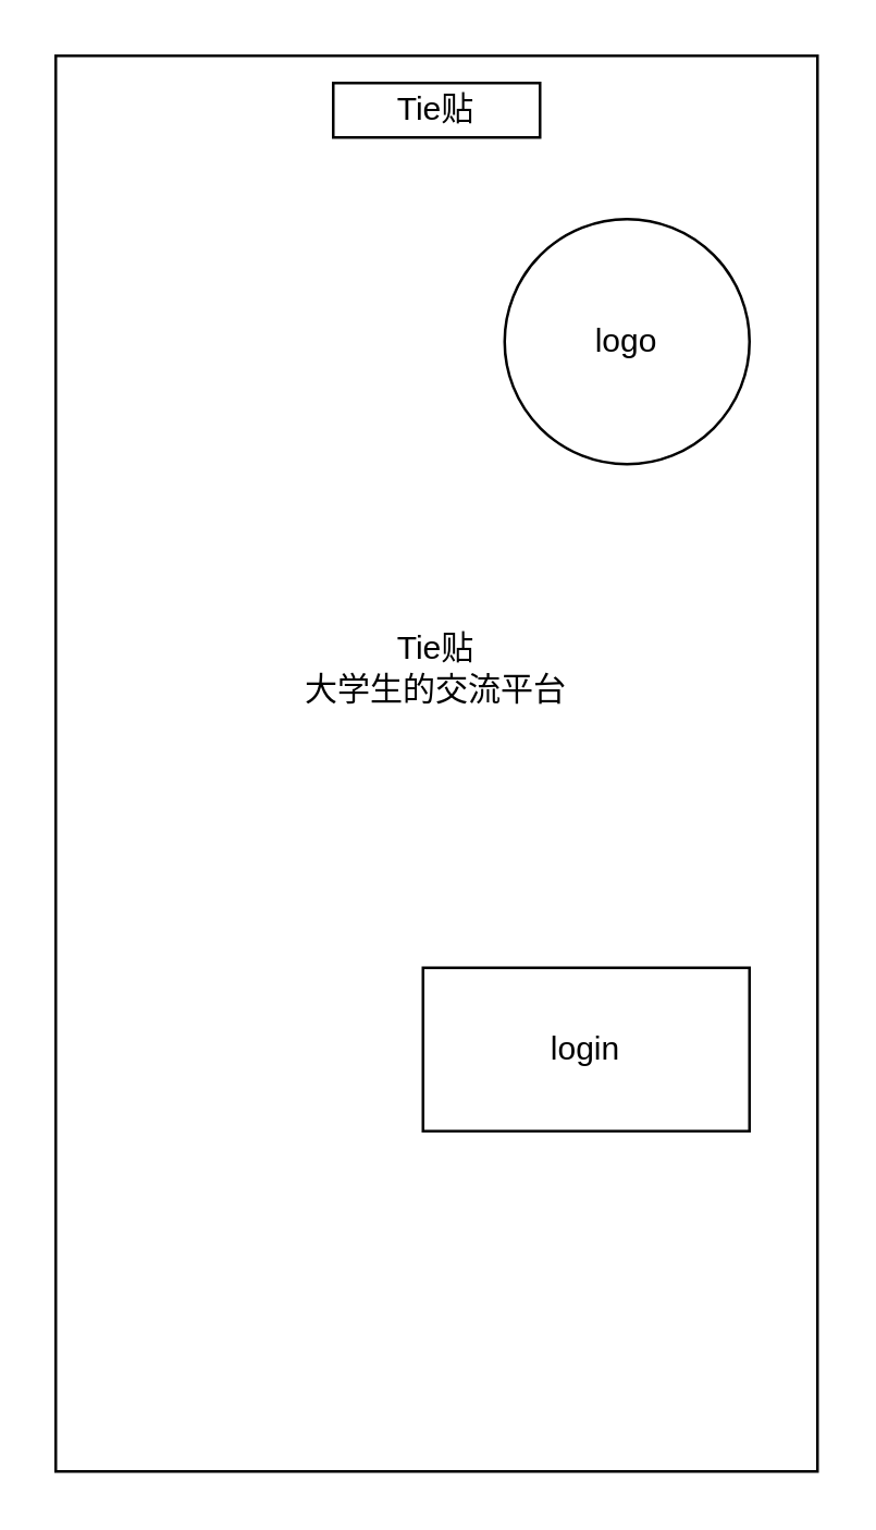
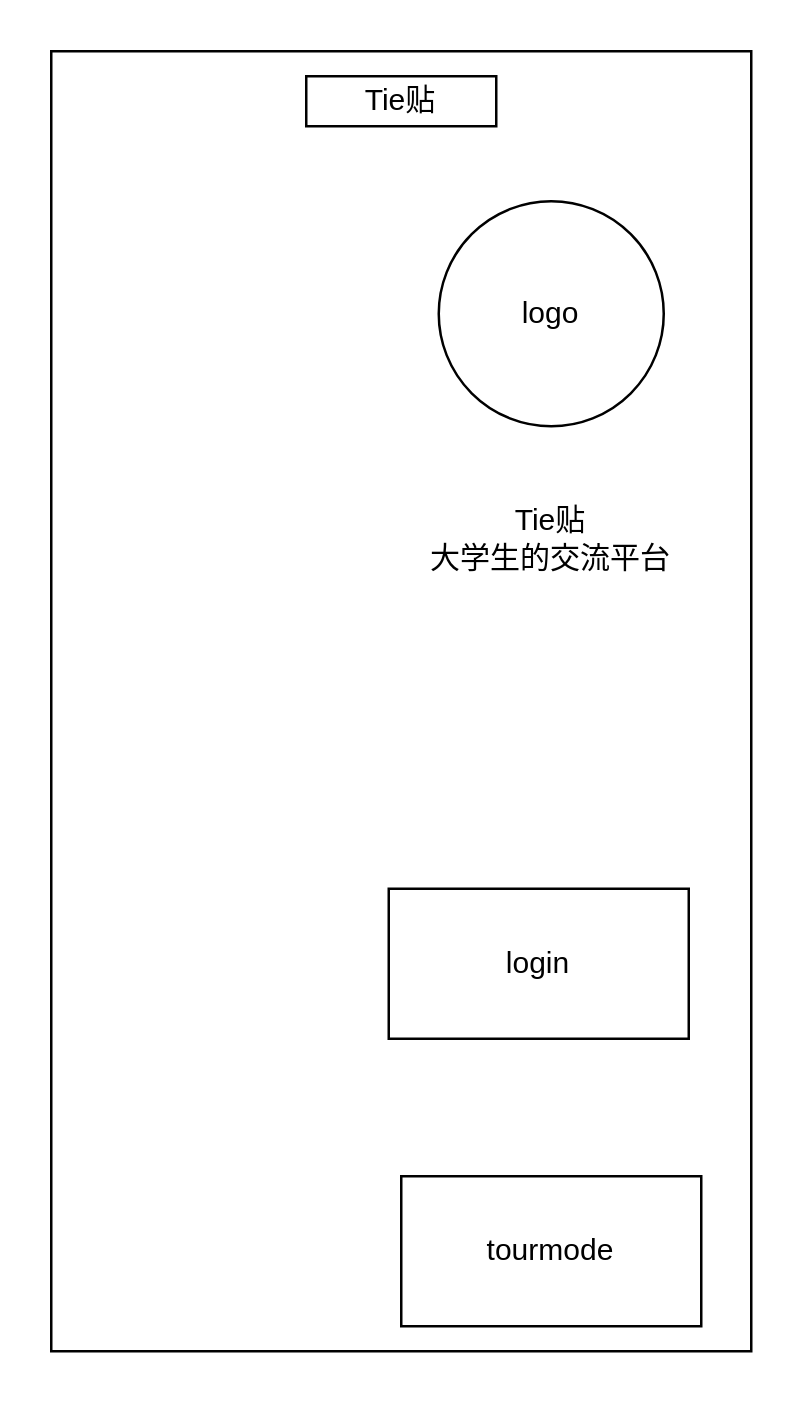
- <mxCell id="5" value="logo" style="ellipse;whiteSpace=wrap;html=1;aspect=fixed;" vertex="1" parent="1"><mxGeometry x="185" y="80" width="90" height="90" as="geometry" /></mxCell>
+ <mxCell id="5" value="logo" style="ellipse;whiteSpace=wrap;html=1;aspect=fixed;" vertex="1" parent="1"><mxGeometry x="175" y="80" width="90" height="90" as="geometry" /></mxCell>
- <mxCell id="6" value="Tie贴&lt;br&gt;大学生的交流平台" style="text;html=1;strokeColor=none;fillColor=none;align=center;verticalAlign=middle;whiteSpace=wrap;rounded=0;" vertex="1" parent="1"><mxGeometry x="100" y="230" width="120" height="30" as="geometry" /></mxCell>
+ <mxCell id="6" value="Tie贴&lt;br&gt;大学生的交流平台" style="text;html=1;strokeColor=none;fillColor=none;align=center;verticalAlign=middle;whiteSpace=wrap;rounded=0;" vertex="1" parent="1"><mxGeometry x="160" y="200" width="120" height="30" as="geometry" /></mxCell>
+ <mxCell id="4" value="tourmode" style="rounded=0;whiteSpace=wrap;html=1;" vertex="1" parent="1"><mxGeometry x="160" y="470" width="120" height="60" as="geometry" /></mxCell>
